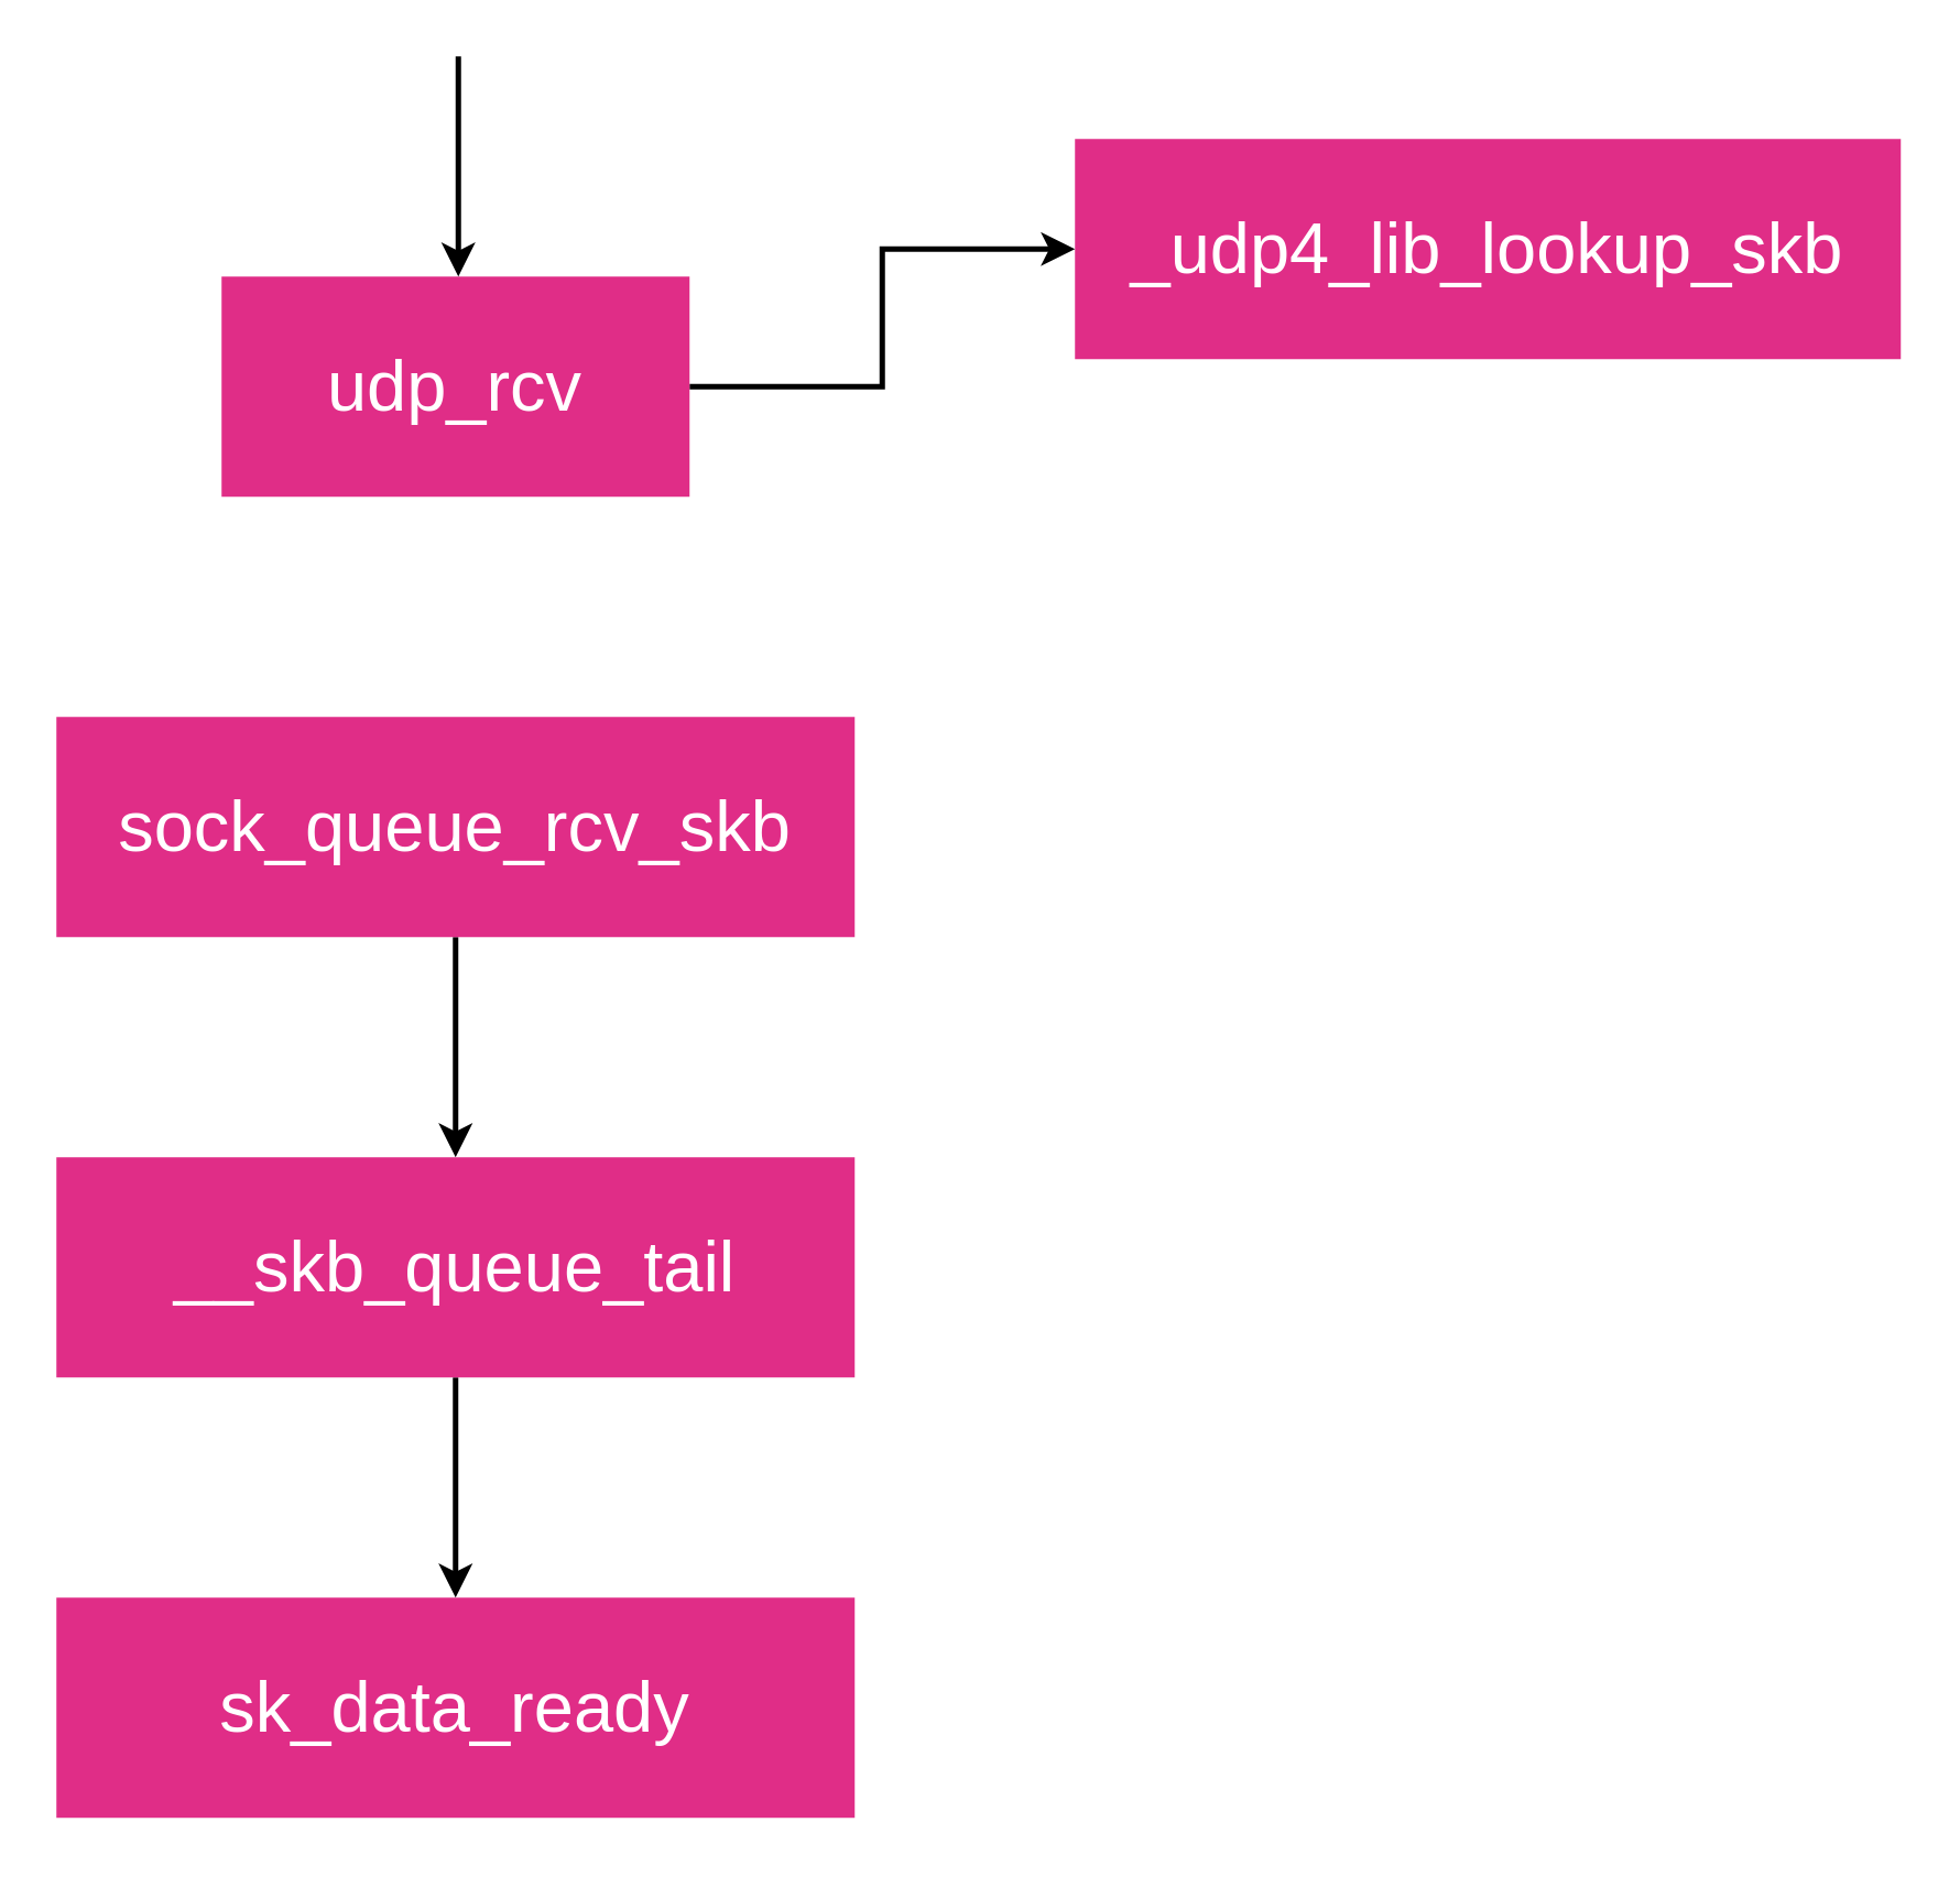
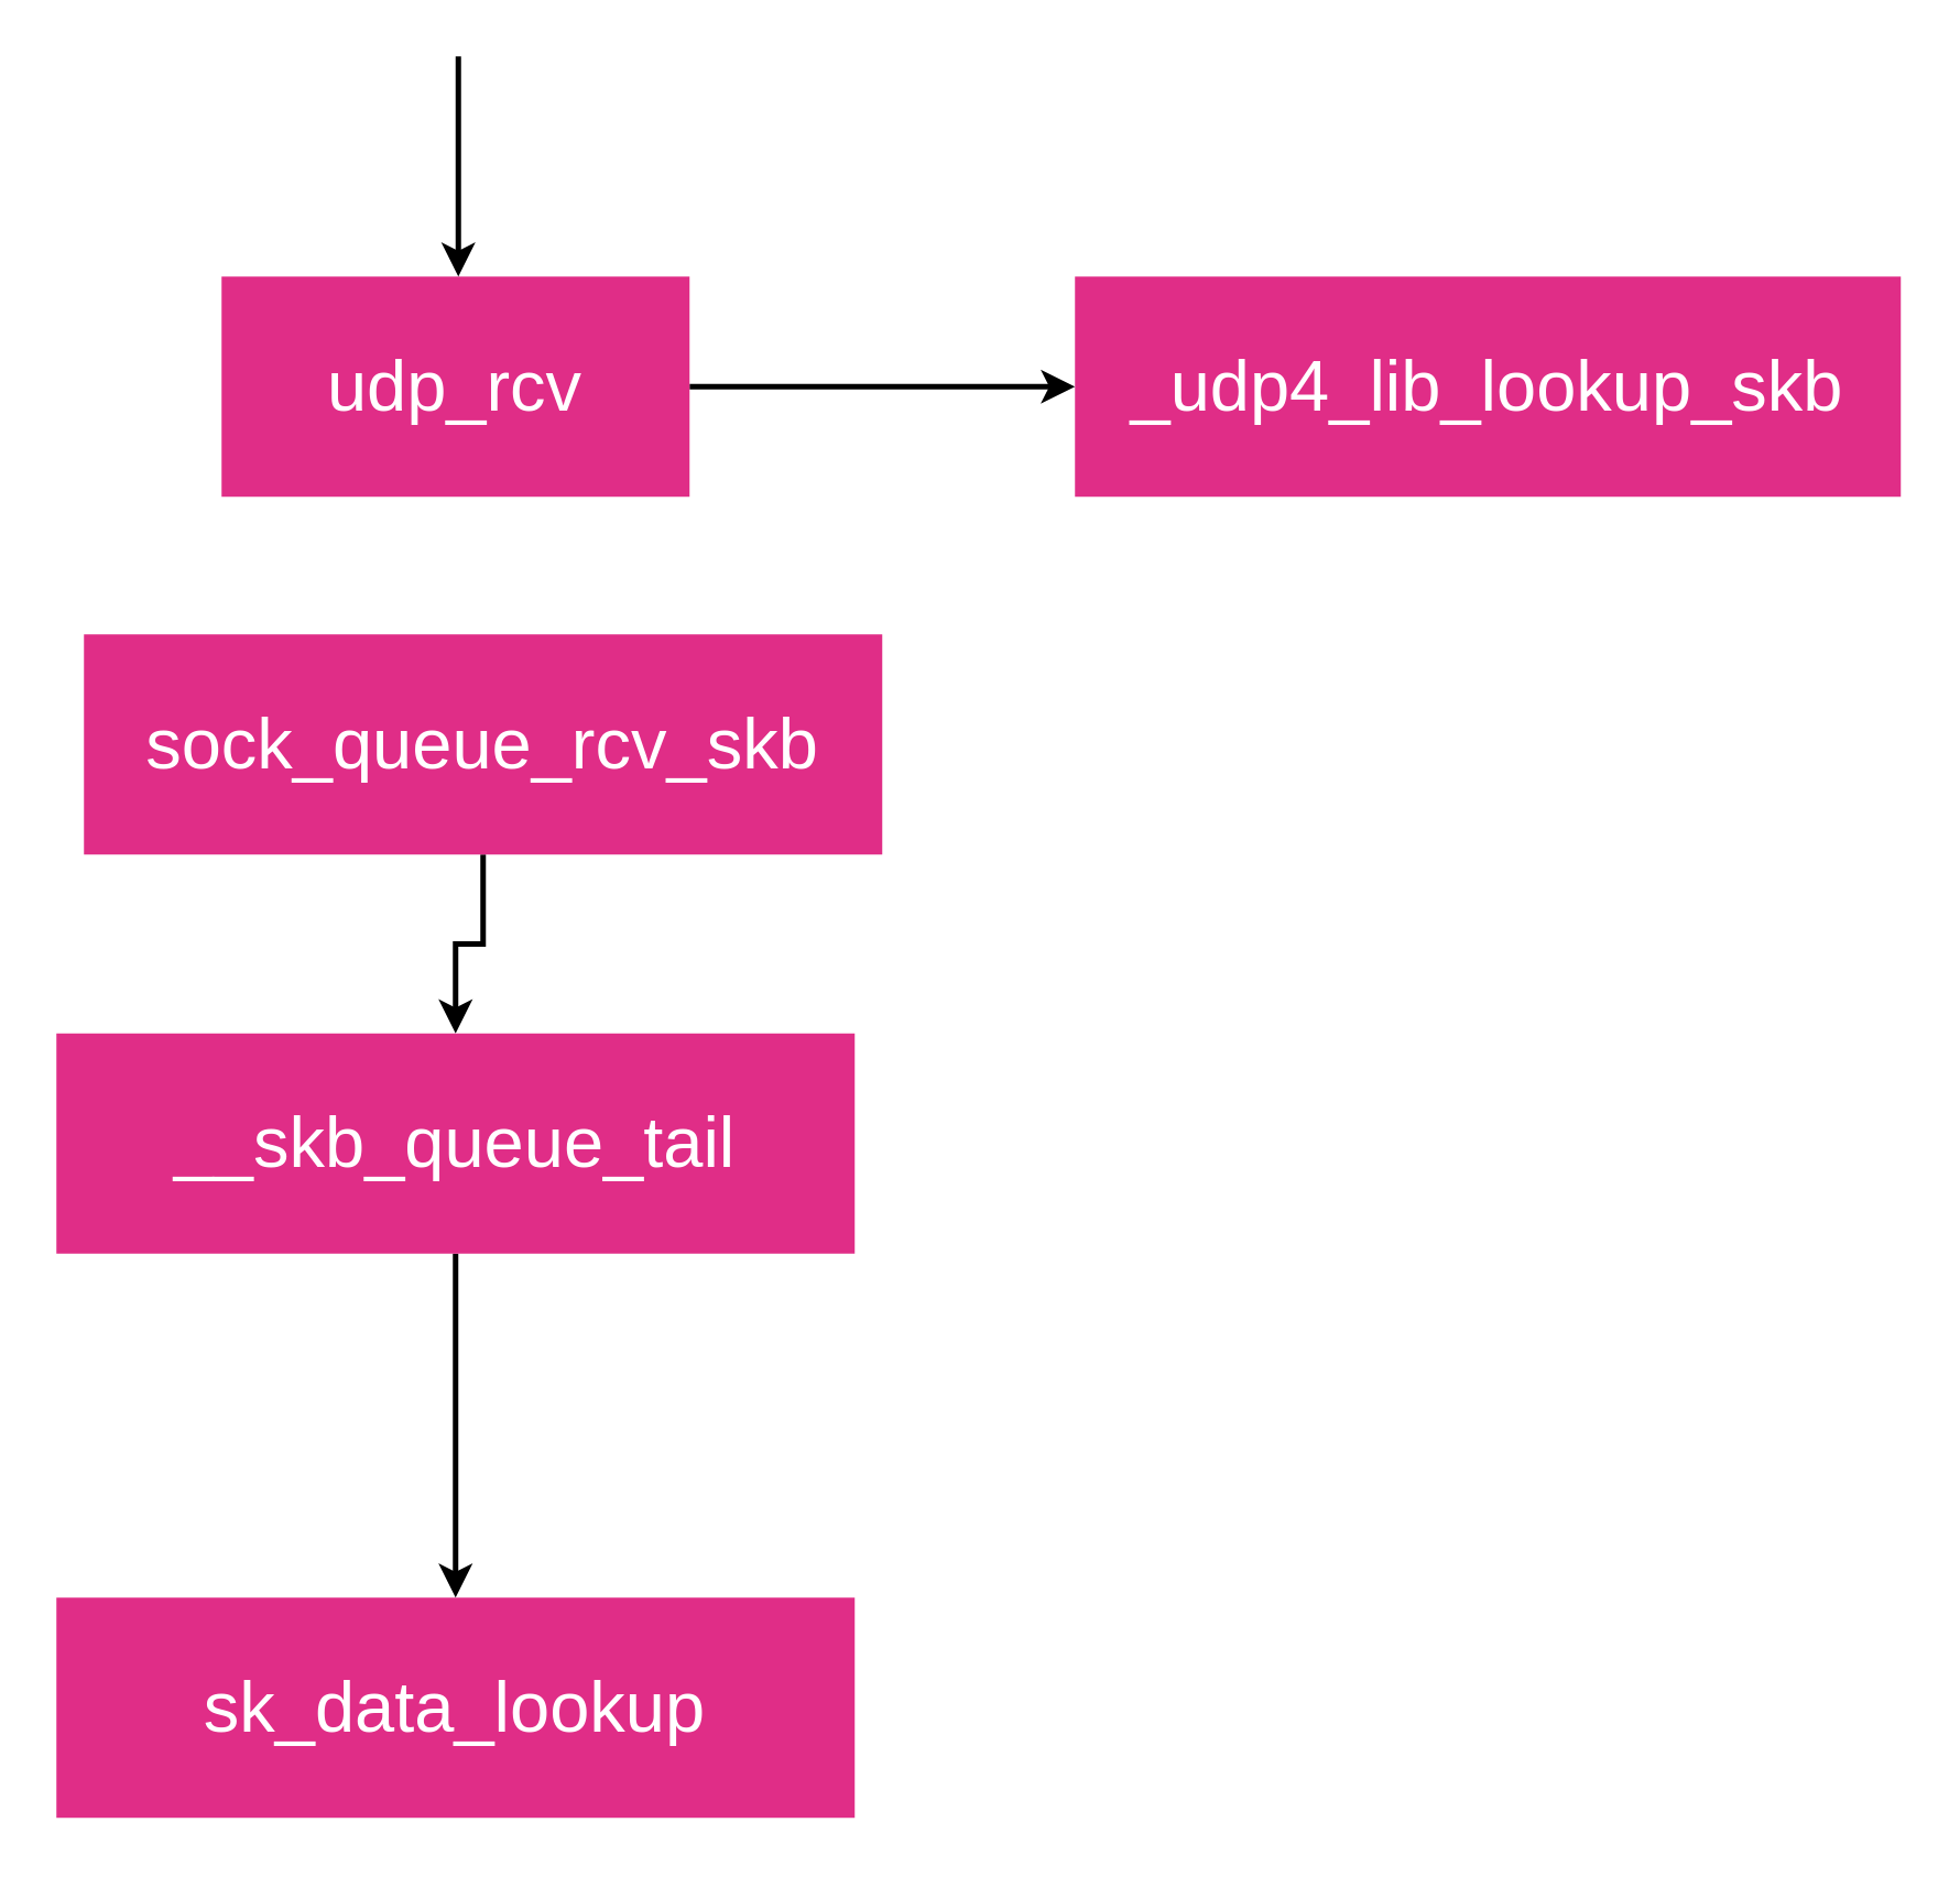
- <mxCell id="4" value="_udp4_lib_lookup_skb" style="whiteSpace=wrap;html=1;fontSize=26;fillColor=#E02D87;strokeColor=none;fontColor=#FFFFFF;strokeWidth=2;" vertex="1" parent="1"><mxGeometry x="390" y="50" width="300" height="80" as="geometry" /></mxCell>
+ <mxCell id="4" value="_udp4_lib_lookup_skb" style="whiteSpace=wrap;html=1;fontSize=26;fillColor=#E02D87;strokeColor=none;fontColor=#FFFFFF;strokeWidth=2;" vertex="1" parent="1"><mxGeometry x="390" y="100" width="300" height="80" as="geometry" /></mxCell>
- <mxCell id="6" value="sock_queue_rcv_skb" style="whiteSpace=wrap;html=1;fontSize=26;fillColor=#E02D87;strokeColor=none;fontColor=#FFFFFF;strokeWidth=2;" vertex="1" parent="1"><mxGeometry x="20" y="260" width="290" height="80" as="geometry" /></mxCell>
+ <mxCell id="6" value="sock_queue_rcv_skb" style="whiteSpace=wrap;html=1;fontSize=26;fillColor=#E02D87;strokeColor=none;fontColor=#FFFFFF;strokeWidth=2;" vertex="1" parent="1"><mxGeometry x="30" y="230" width="290" height="80" as="geometry" /></mxCell>
- <mxCell id="8" value="__skb_queue_tail" style="whiteSpace=wrap;html=1;fontSize=26;fillColor=#E02D87;strokeColor=none;fontColor=#FFFFFF;strokeWidth=2;" vertex="1" parent="1"><mxGeometry x="20" y="420" width="290" height="80" as="geometry" /></mxCell>
+ <mxCell id="8" value="__skb_queue_tail" style="whiteSpace=wrap;html=1;fontSize=26;fillColor=#E02D87;strokeColor=none;fontColor=#FFFFFF;strokeWidth=2;" vertex="1" parent="1"><mxGeometry x="20" y="375" width="290" height="80" as="geometry" /></mxCell>
- <mxCell id="9" value="sk_data_ready" style="whiteSpace=wrap;html=1;fontSize=26;fillColor=#E02D87;strokeColor=none;fontColor=#FFFFFF;strokeWidth=2;" vertex="1" parent="1"><mxGeometry x="20" y="580" width="290" height="80" as="geometry" /></mxCell>
+ <mxCell id="9" value="sk_data_lookup" style="whiteSpace=wrap;html=1;fontSize=26;fillColor=#E02D87;strokeColor=none;fontColor=#FFFFFF;strokeWidth=2;" vertex="1" parent="1"><mxGeometry x="20" y="580" width="290" height="80" as="geometry" /></mxCell>
